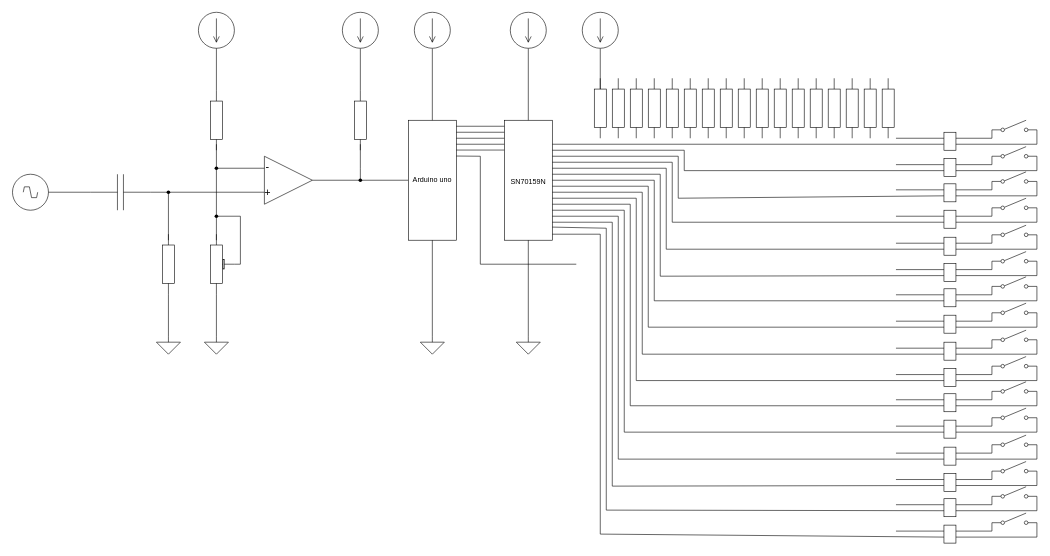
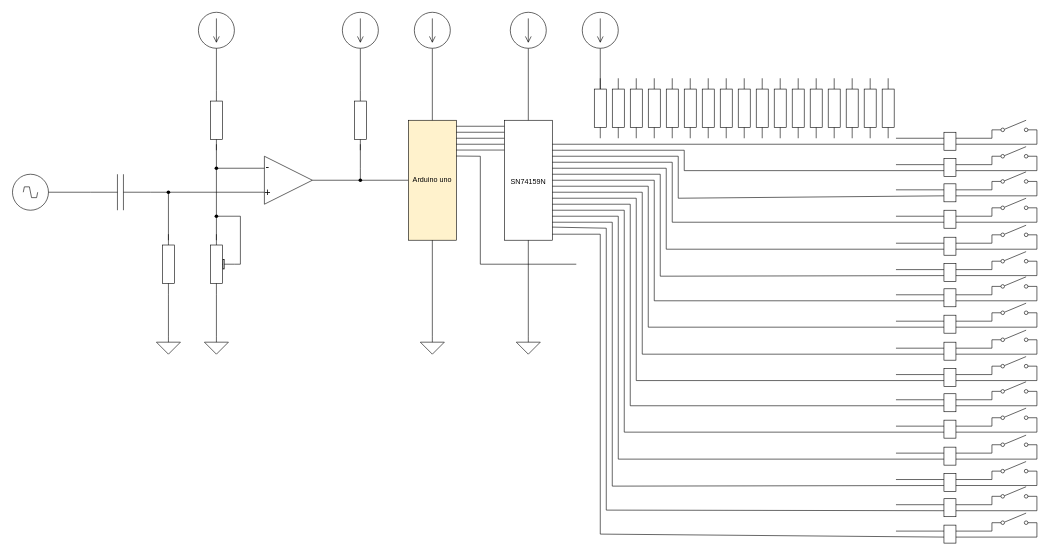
- <mxCell id="32" value="Arduino uno" style="rounded=0;whiteSpace=wrap;html=1;" vertex="1" parent="1"><mxGeometry x="680" y="200" width="80" height="200" as="geometry" /></mxCell>
+ <mxCell id="32" value="Arduino uno" style="rounded=0;whiteSpace=wrap;html=1;fillColor=#fff2cc;" vertex="1" parent="1"><mxGeometry x="680" y="200" width="80" height="200" as="geometry" /></mxCell>
- <mxCell id="34" value="&lt;font style=&quot;font-size: 12px;&quot;&gt;SN70159N&lt;/font&gt;" style="rounded=0;whiteSpace=wrap;html=1;fontSize=18;" vertex="1" parent="1"><mxGeometry x="840" y="200" width="80" height="200" as="geometry" /></mxCell>
+ <mxCell id="34" value="&lt;font style=&quot;font-size: 12px;&quot;&gt;SN74159N&lt;/font&gt;" style="rounded=0;whiteSpace=wrap;html=1;fontSize=18;" vertex="1" parent="1"><mxGeometry x="840" y="200" width="80" height="200" as="geometry" /></mxCell>
